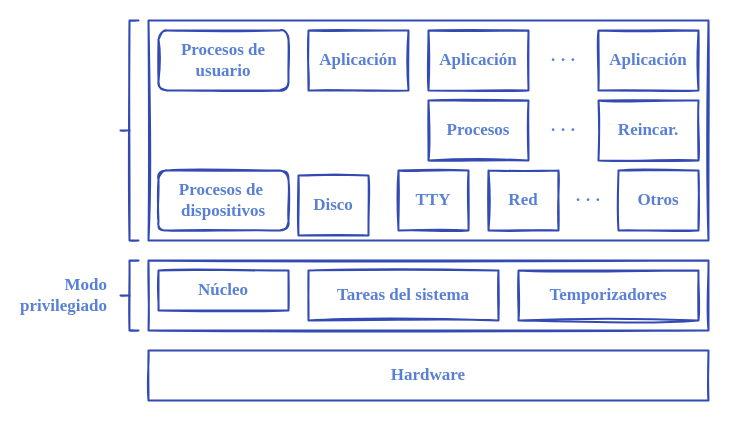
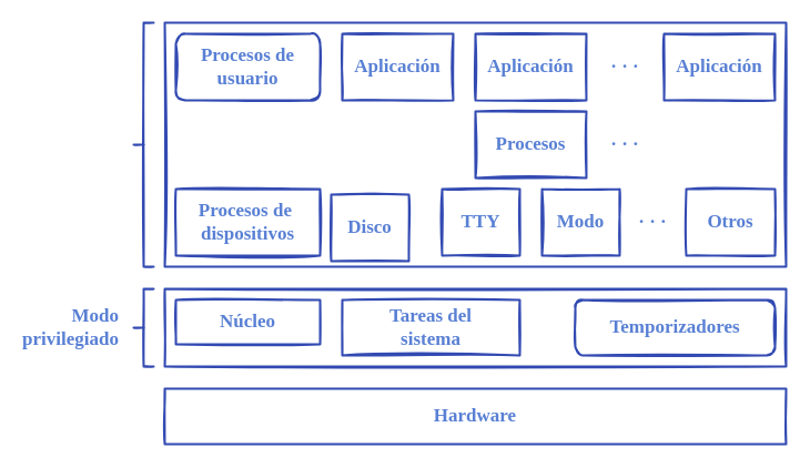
- <mxCell id="6" value="&lt;b&gt;Reincar.&lt;/b&gt;" style="rounded=0;whiteSpace=wrap;html=1;shadow=0;sketch=1;strokeWidth=2;fillColor=none;fontFamily=Ink Free;fontSize=17;fontColor=#5980d4;spacing=20;strokeColor=#324AB2;" parent="1" vertex="1"><mxGeometry x="598" y="100" width="100" height="60" as="geometry" /></mxCell>
- <mxCell id="9" value="&lt;b&gt;Procesos de&amp;nbsp;&lt;br&gt;dispositivos&lt;br&gt;&lt;/b&gt;" style="whiteSpace=wrap;html=1;shadow=0;sketch=1;strokeWidth=2;fillColor=none;fontFamily=Ink Free;fontSize=17;fontColor=#5980d4;spacing=20;strokeColor=#324AB2;rounded=1;" parent="1" vertex="1"><mxGeometry x="158" y="170" width="130" height="60" as="geometry" /></mxCell>
+ <mxCell id="9" value="&lt;b&gt;Procesos de&amp;nbsp;&lt;br&gt;dispositivos&lt;br&gt;&lt;/b&gt;" style="rounded=0;whiteSpace=wrap;html=1;shadow=0;sketch=1;strokeWidth=2;fillColor=none;fontFamily=Ink Free;fontSize=17;fontColor=#5980d4;spacing=20;strokeColor=#324AB2;" parent="1" vertex="1"><mxGeometry x="158" y="170" width="130" height="60" as="geometry" /></mxCell>
- <mxCell id="16" value="&lt;b&gt;Red&lt;br&gt;&lt;/b&gt;" style="rounded=0;whiteSpace=wrap;html=1;shadow=0;sketch=1;strokeWidth=2;fillColor=none;fontFamily=Ink Free;fontSize=17;fontColor=#5980d4;spacing=20;strokeColor=#324AB2;" parent="1" vertex="1"><mxGeometry x="488" y="170" width="70" height="60" as="geometry" /></mxCell>
+ <mxCell id="16" value="&lt;b&gt;Modo&lt;br&gt;&lt;/b&gt;" style="rounded=0;whiteSpace=wrap;html=1;shadow=0;sketch=1;strokeWidth=2;fillColor=none;fontFamily=Ink Free;fontSize=17;fontColor=#5980d4;spacing=20;strokeColor=#324AB2;" parent="1" vertex="1"><mxGeometry x="488" y="170" width="70" height="60" as="geometry" /></mxCell>
- <mxCell id="23" value="&lt;b&gt;Tareas del sistema&lt;/b&gt;" style="rounded=0;whiteSpace=wrap;html=1;shadow=0;sketch=1;strokeWidth=2;fillColor=none;fontFamily=Ink Free;fontSize=17;fontColor=#5980d4;spacing=20;strokeColor=#324AB2;" parent="1" vertex="1"><mxGeometry x="308" y="270" width="190" height="50" as="geometry" /></mxCell>
+ <mxCell id="23" value="&lt;b&gt;Tareas del sistema&lt;/b&gt;" style="rounded=0;whiteSpace=wrap;html=1;shadow=0;sketch=1;strokeWidth=2;fillColor=none;fontFamily=Ink Free;fontSize=17;fontColor=#5980d4;spacing=20;strokeColor=#324AB2;" parent="1" vertex="1"><mxGeometry x="308" y="270" width="160" height="50" as="geometry" /></mxCell>
- <mxCell id="22" value="&lt;b&gt;Temporizadores&lt;/b&gt;" style="rounded=0;whiteSpace=wrap;html=1;shadow=0;sketch=1;strokeWidth=2;fillColor=none;fontFamily=Ink Free;fontSize=17;fontColor=#5980d4;spacing=20;strokeColor=#324AB2;" parent="1" vertex="1"><mxGeometry x="518" y="270" width="180" height="50" as="geometry" /></mxCell>
+ <mxCell id="22" value="&lt;b&gt;Temporizadores&lt;/b&gt;" style="whiteSpace=wrap;html=1;shadow=0;sketch=1;strokeWidth=2;fillColor=none;fontFamily=Ink Free;fontSize=17;fontColor=#5980d4;spacing=20;strokeColor=#324AB2;rounded=1;" parent="1" vertex="1"><mxGeometry x="518" y="270" width="180" height="50" as="geometry" /></mxCell>
